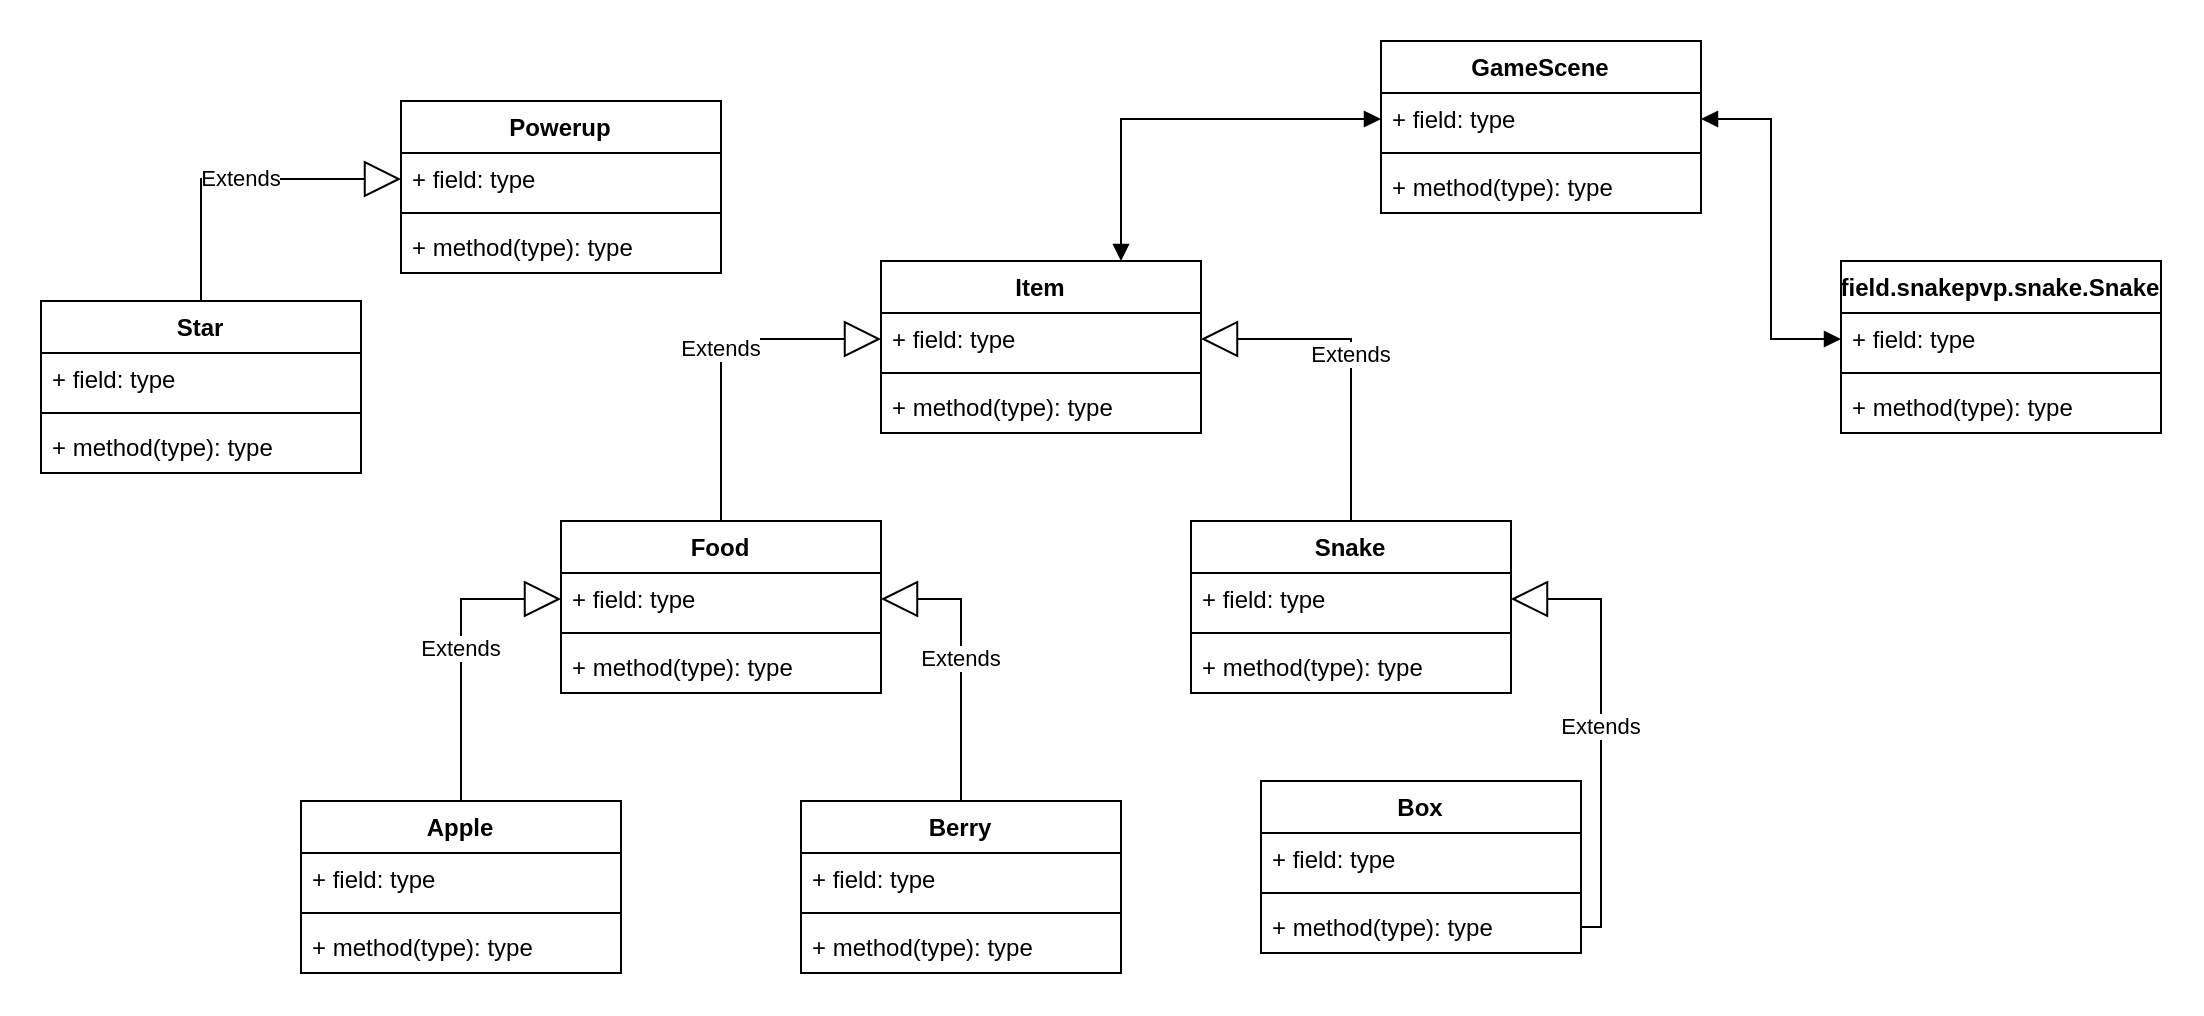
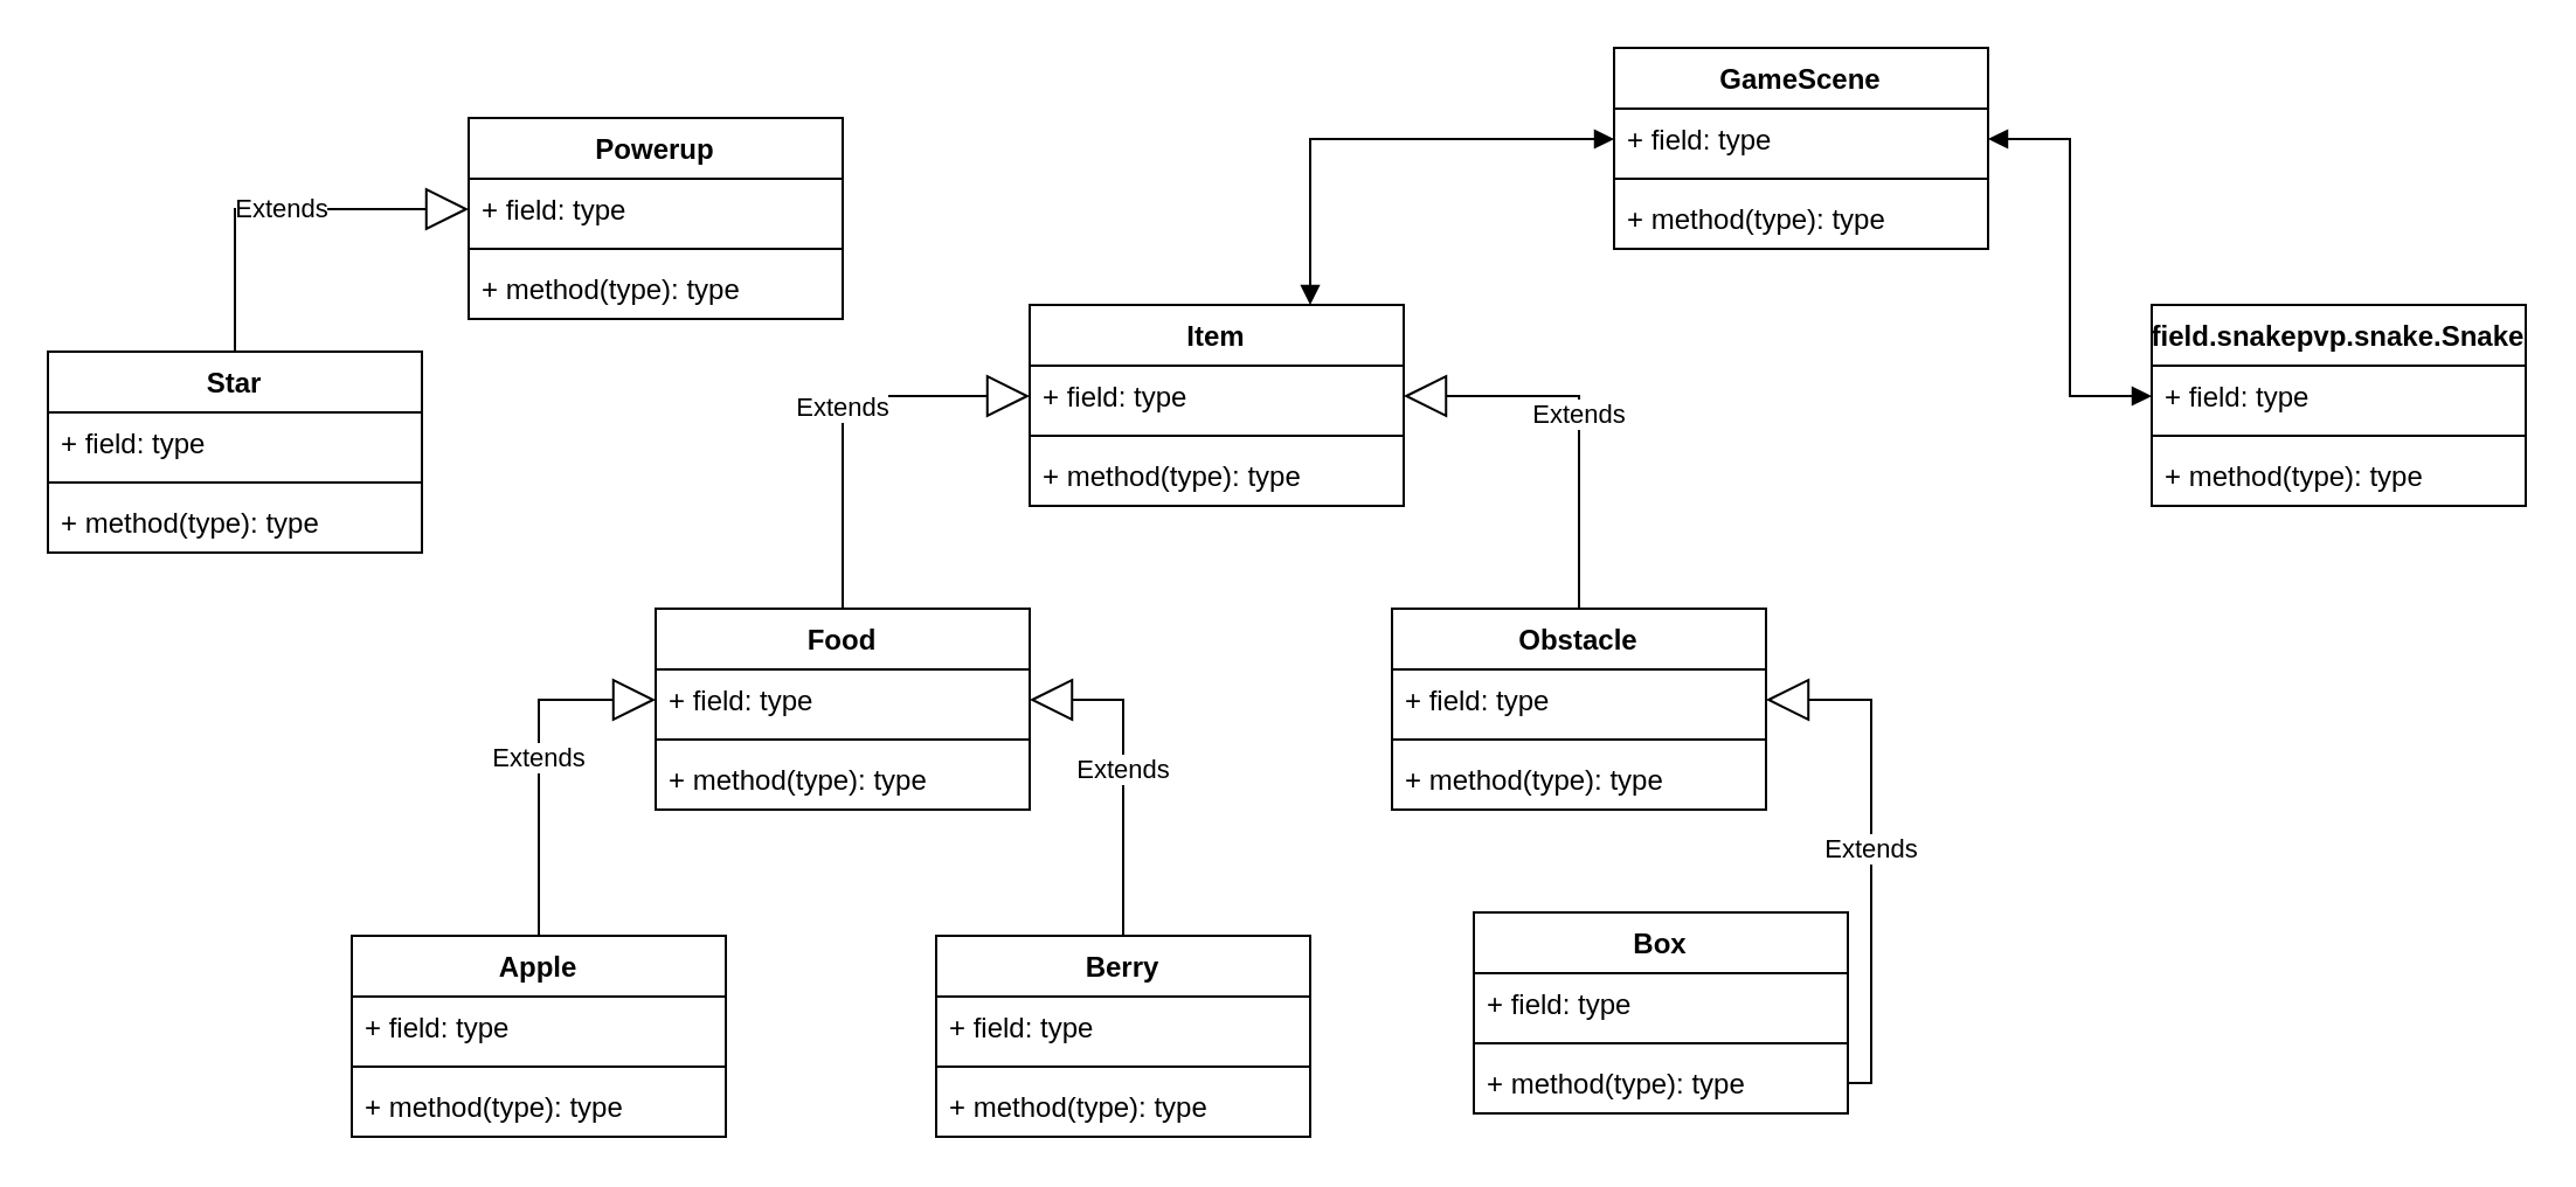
- <mxCell id="14" value="Snake" style="swimlane;fontStyle=1;align=center;verticalAlign=top;childLayout=stackLayout;horizontal=1;startSize=26;horizontalStack=0;resizeParent=1;resizeParentMax=0;resizeLast=0;collapsible=1;marginBottom=0;whiteSpace=wrap;html=1;" parent="1" vertex="1"><mxGeometry x="595" y="260" width="160" height="86" as="geometry" /></mxCell>
+ <mxCell id="14" value="Obstacle" style="swimlane;fontStyle=1;align=center;verticalAlign=top;childLayout=stackLayout;horizontal=1;startSize=26;horizontalStack=0;resizeParent=1;resizeParentMax=0;resizeLast=0;collapsible=1;marginBottom=0;whiteSpace=wrap;html=1;" parent="1" vertex="1"><mxGeometry x="595" y="260" width="160" height="86" as="geometry" /></mxCell>
